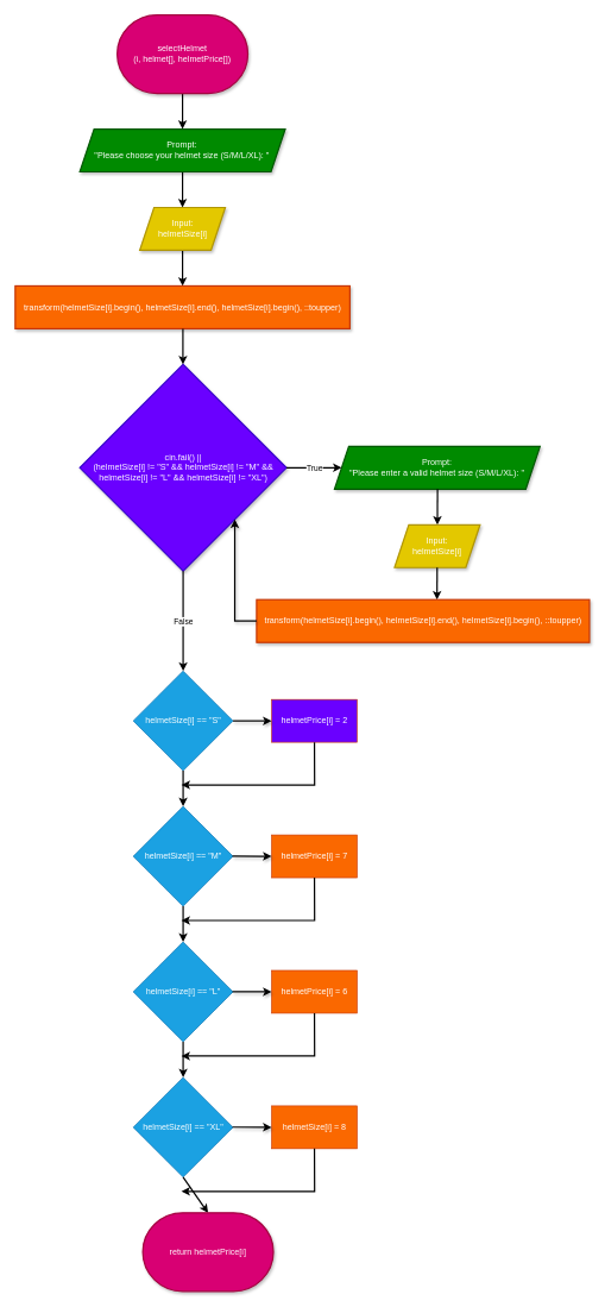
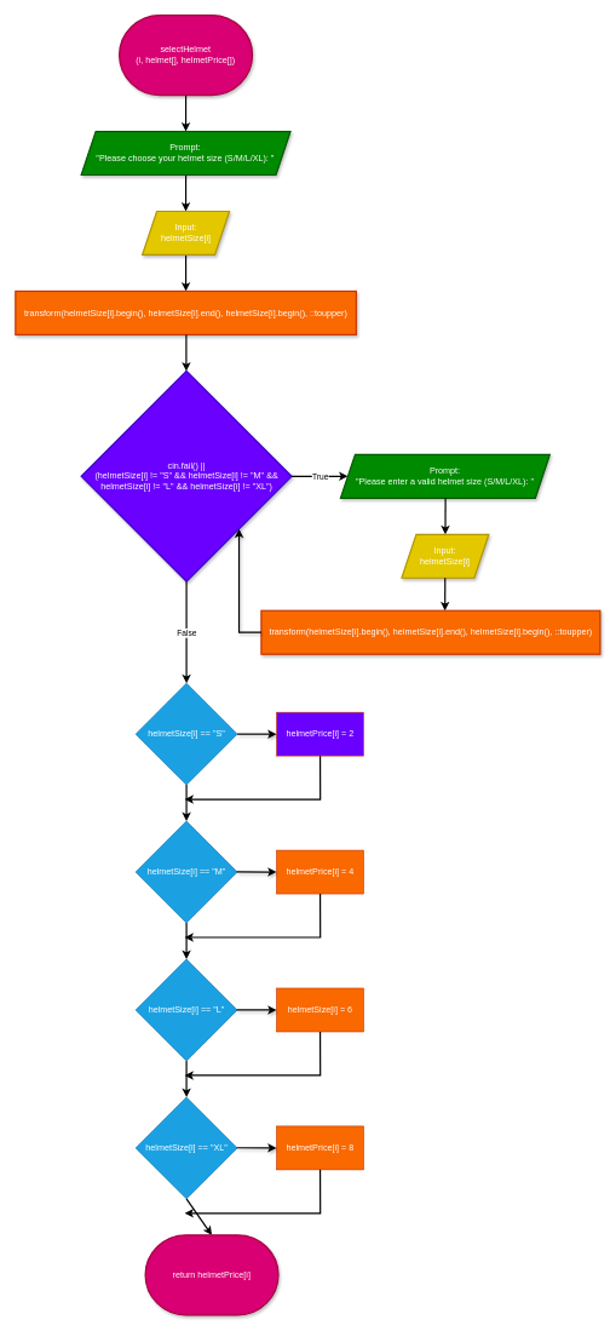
- <mxCell id="22" value="helmetPrice[i] = 7" style="whiteSpace=wrap;html=1;fillColor=#fa6800;strokeColor=#C73500;fontColor=#FFFFFF;" parent="1" vertex="1"><mxGeometry x="380.67" y="1170" width="120" height="60" as="geometry" /></mxCell>
+ <mxCell id="22" value="helmetPrice[i] = 4" style="whiteSpace=wrap;html=1;fillColor=#fa6800;strokeColor=#C73500;fontColor=#FFFFFF;" parent="1" vertex="1"><mxGeometry x="380.67" y="1170" width="120" height="60" as="geometry" /></mxCell>
- <mxCell id="27" value="helmetPrice[i] = 6" style="whiteSpace=wrap;html=1;fillColor=#fa6800;strokeColor=#C73500;fontColor=#FFFFFF;" parent="1" vertex="1"><mxGeometry x="380.67" y="1360" width="120" height="60" as="geometry" /></mxCell>
+ <mxCell id="27" value="helmetSize[i] = 6" style="whiteSpace=wrap;html=1;fillColor=#fa6800;strokeColor=#C73500;fontColor=#FFFFFF;" parent="1" vertex="1"><mxGeometry x="380.67" y="1360" width="120" height="60" as="geometry" /></mxCell>
- <mxCell id="32" value="helmetSize[i] = 8" style="whiteSpace=wrap;html=1;fillColor=#fa6800;strokeColor=#C73500;fontColor=#FFFFFF;" parent="1" vertex="1"><mxGeometry x="380.67" y="1550" width="120" height="60" as="geometry" /></mxCell>
+ <mxCell id="32" value="helmetPrice[i] = 8" style="whiteSpace=wrap;html=1;fillColor=#fa6800;strokeColor=#C73500;fontColor=#FFFFFF;" parent="1" vertex="1"><mxGeometry x="380.67" y="1550" width="120" height="60" as="geometry" /></mxCell>
